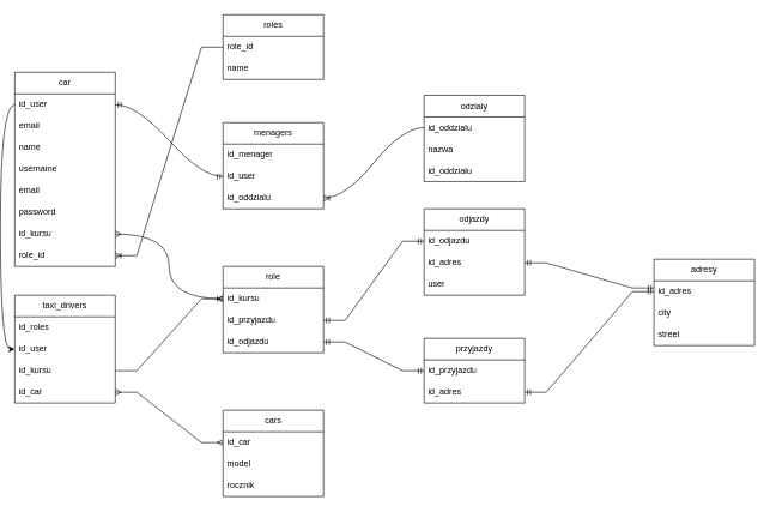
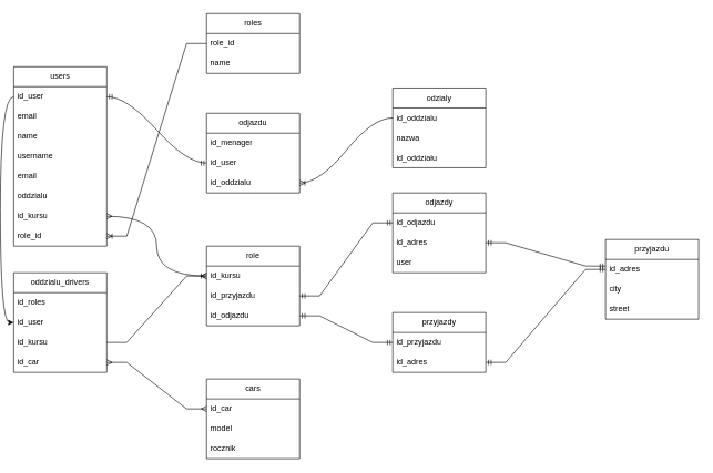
- <mxCell id="2" value="car" style="swimlane;fontStyle=0;childLayout=stackLayout;horizontal=1;startSize=30;horizontalStack=0;resizeParent=1;resizeParentMax=0;resizeLast=0;collapsible=1;marginBottom=0;whiteSpace=wrap;html=1;" parent="1" vertex="1"><mxGeometry x="20" y="100" width="140" height="270" as="geometry" /></mxCell>
+ <mxCell id="2" value="users" style="swimlane;fontStyle=0;childLayout=stackLayout;horizontal=1;startSize=30;horizontalStack=0;resizeParent=1;resizeParentMax=0;resizeLast=0;collapsible=1;marginBottom=0;whiteSpace=wrap;html=1;" parent="1" vertex="1"><mxGeometry x="20" y="100" width="140" height="270" as="geometry" /></mxCell>
- <mxCell id="51" value="menagers" style="swimlane;fontStyle=0;childLayout=stackLayout;horizontal=1;startSize=30;horizontalStack=0;resizeParent=1;resizeParentMax=0;resizeLast=0;collapsible=1;marginBottom=0;whiteSpace=wrap;html=1;" parent="1" vertex="1"><mxGeometry x="310" y="170" width="140" height="120" as="geometry" /></mxCell>
+ <mxCell id="51" value="odjazdu" style="swimlane;fontStyle=0;childLayout=stackLayout;horizontal=1;startSize=30;horizontalStack=0;resizeParent=1;resizeParentMax=0;resizeLast=0;collapsible=1;marginBottom=0;whiteSpace=wrap;html=1;" parent="1" vertex="1"><mxGeometry x="310" y="170" width="140" height="120" as="geometry" /></mxCell>
- <mxCell id="8" value="password" style="text;strokeColor=none;fillColor=none;align=left;verticalAlign=middle;spacingLeft=4;spacingRight=4;overflow=hidden;points=[[0,0.5],[1,0.5]];portConstraint=eastwest;rotatable=0;whiteSpace=wrap;html=1;" parent="2" vertex="1"><mxGeometry y="180" width="140" height="30" as="geometry" /></mxCell>
+ <mxCell id="8" value="oddzialu" style="text;strokeColor=none;fillColor=none;align=left;verticalAlign=middle;spacingLeft=4;spacingRight=4;overflow=hidden;points=[[0,0.5],[1,0.5]];portConstraint=eastwest;rotatable=0;whiteSpace=wrap;html=1;" parent="2" vertex="1"><mxGeometry y="180" width="140" height="30" as="geometry" /></mxCell>
- <mxCell id="41" value="adresy" style="swimlane;fontStyle=0;childLayout=stackLayout;horizontal=1;startSize=30;horizontalStack=0;resizeParent=1;resizeParentMax=0;resizeLast=0;collapsible=1;marginBottom=0;whiteSpace=wrap;html=1;" parent="1" vertex="1"><mxGeometry x="910" y="360" width="140" height="120" as="geometry" /></mxCell>
+ <mxCell id="41" value="przyjazdu" style="swimlane;fontStyle=0;childLayout=stackLayout;horizontal=1;startSize=30;horizontalStack=0;resizeParent=1;resizeParentMax=0;resizeLast=0;collapsible=1;marginBottom=0;whiteSpace=wrap;html=1;" parent="1" vertex="1"><mxGeometry x="910" y="360" width="140" height="120" as="geometry" /></mxCell>
- <mxCell id="22" value="taxi_drivers" style="swimlane;fontStyle=0;childLayout=stackLayout;horizontal=1;startSize=30;horizontalStack=0;resizeParent=1;resizeParentMax=0;resizeLast=0;collapsible=1;marginBottom=0;whiteSpace=wrap;html=1;" parent="1" vertex="1"><mxGeometry x="20" y="410" width="140" height="150" as="geometry" /></mxCell>
+ <mxCell id="22" value="oddzialu_drivers" style="swimlane;fontStyle=0;childLayout=stackLayout;horizontal=1;startSize=30;horizontalStack=0;resizeParent=1;resizeParentMax=0;resizeLast=0;collapsible=1;marginBottom=0;whiteSpace=wrap;html=1;" parent="1" vertex="1"><mxGeometry x="20" y="410" width="140" height="150" as="geometry" /></mxCell>
